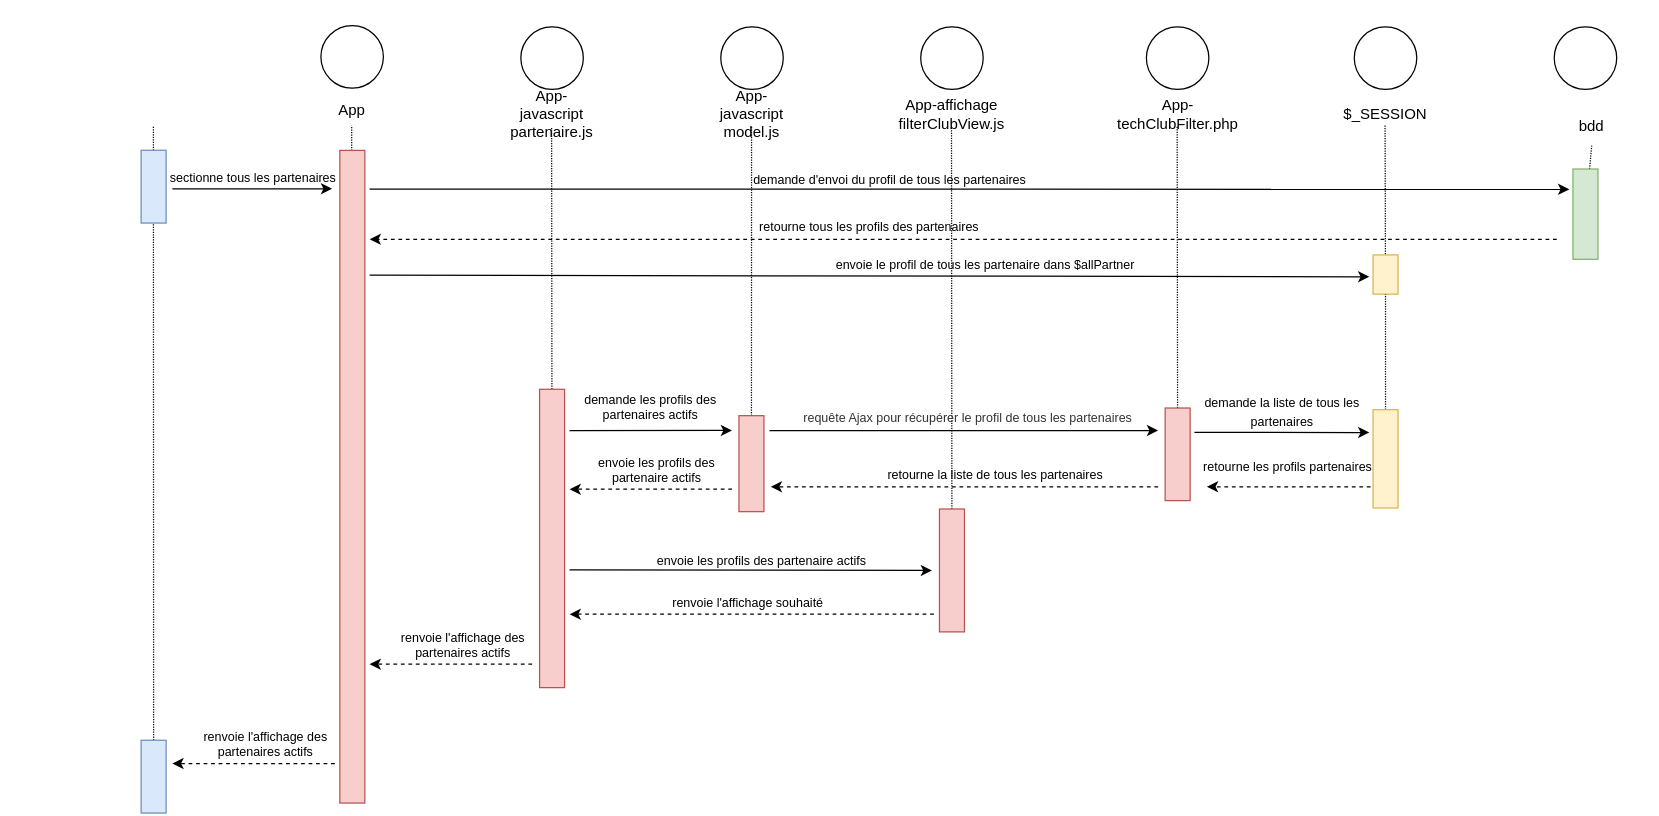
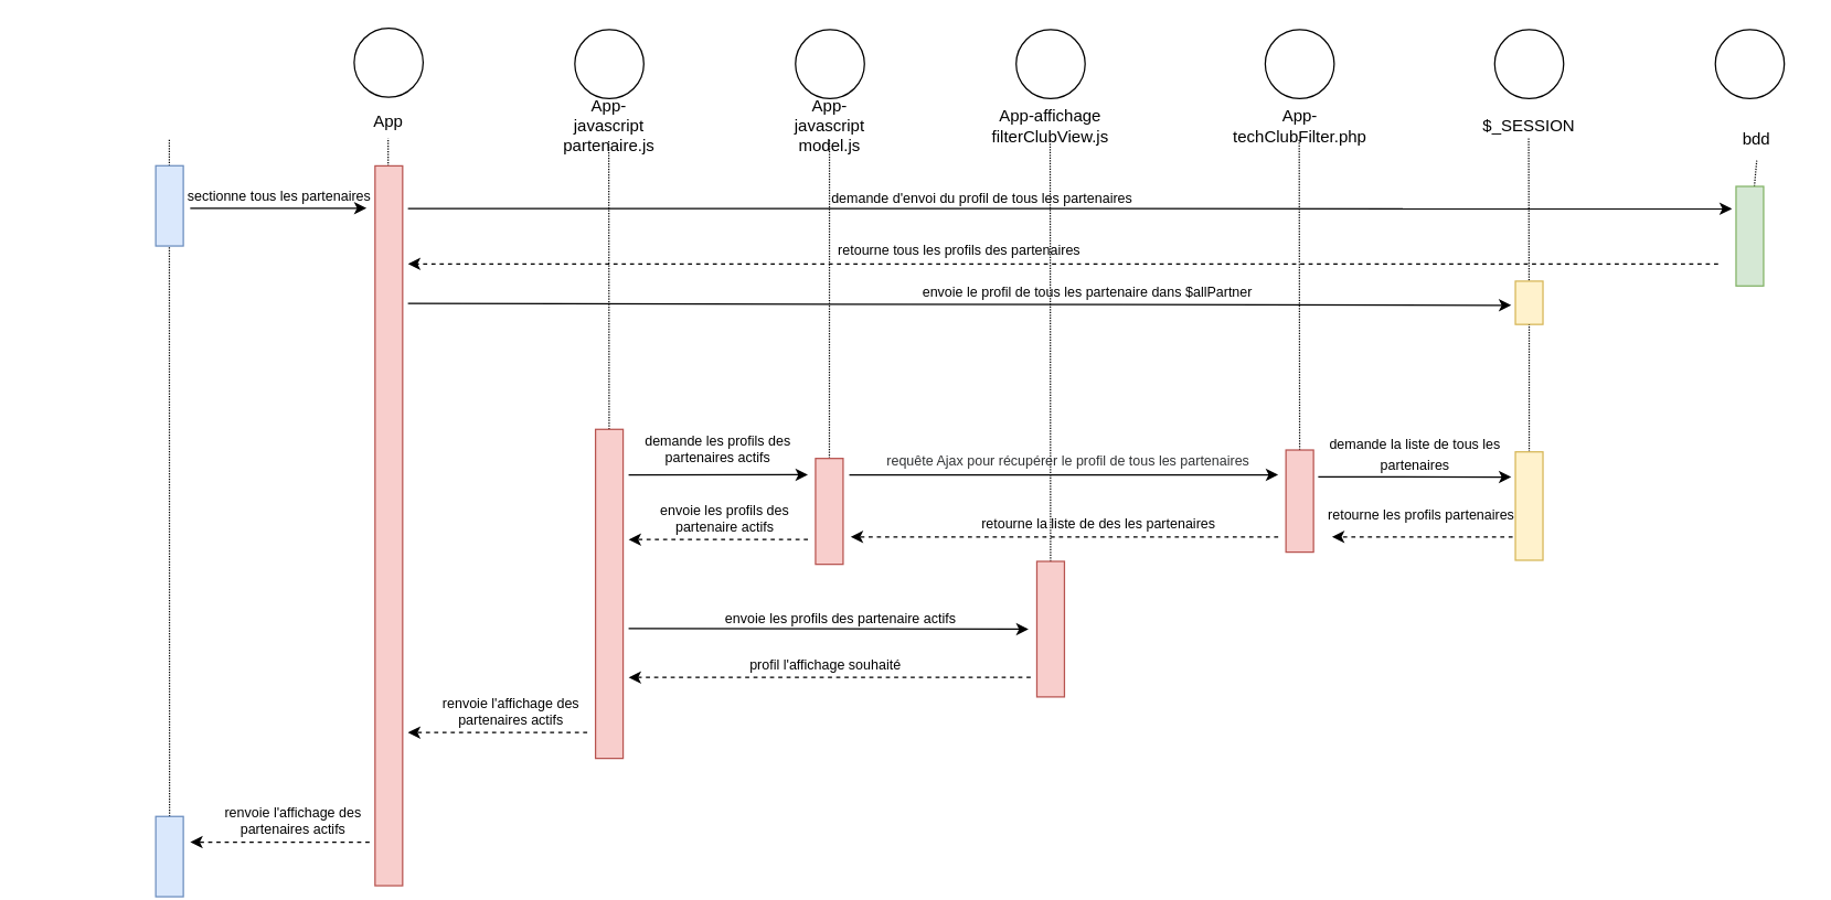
- <mxCell id="45" value="retourne la liste de tous les partenaires" style="text;html=1;strokeColor=none;fillColor=none;align=center;verticalAlign=middle;whiteSpace=wrap;rounded=0;fontSize=10;" parent="1" vertex="1"><mxGeometry x="683.88" y="375.84" width="224" height="6.59" as="geometry" /></mxCell>
+ <mxCell id="45" value="retourne la liste de des les partenaires" style="text;html=1;strokeColor=none;fillColor=none;align=center;verticalAlign=middle;whiteSpace=wrap;rounded=0;fontSize=10;" parent="1" vertex="1"><mxGeometry x="683.88" y="375.84" width="224" height="6.59" as="geometry" /></mxCell>
- <mxCell id="55" value="renvoie l'affichage souhaité" style="text;html=1;strokeColor=none;fillColor=none;align=center;verticalAlign=middle;whiteSpace=wrap;rounded=0;fontSize=10;" parent="1" vertex="1"><mxGeometry x="518.19" y="481" width="160" as="geometry" /></mxCell>
+ <mxCell id="55" value="profil l'affichage souhaité" style="text;html=1;strokeColor=none;fillColor=none;align=center;verticalAlign=middle;whiteSpace=wrap;rounded=0;fontSize=10;" parent="1" vertex="1"><mxGeometry x="518.19" y="481" width="160" as="geometry" /></mxCell>
